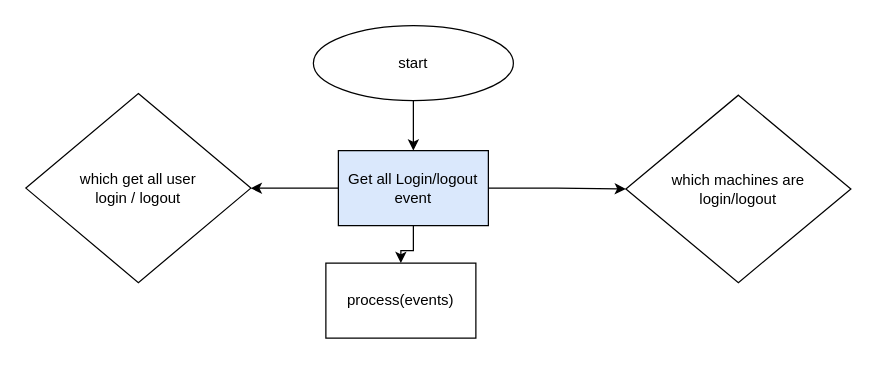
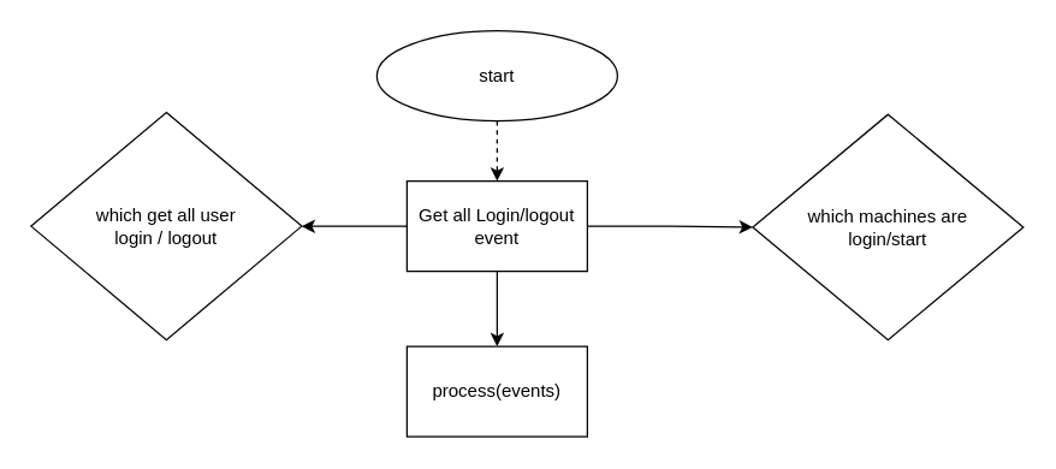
- <mxCell id="2" value="" style="edgeStyle=orthogonalEdgeStyle;rounded=0;orthogonalLoop=1;jettySize=auto;html=1;" edge="1" parent="1" source="3" target="7"><mxGeometry relative="1" as="geometry" /></mxCell>
+ <mxCell id="2" value="" style="edgeStyle=orthogonalEdgeStyle;rounded=0;orthogonalLoop=1;jettySize=auto;html=1;dashed=1;" edge="1" parent="1" source="3" target="7"><mxGeometry relative="1" as="geometry" /></mxCell>
- <mxCell id="7" value="Get all Login/logout event" style="rounded=0;whiteSpace=wrap;html=1;fillColor=#dae8fc;" vertex="1" parent="1"><mxGeometry x="270" y="120" width="120" height="60" as="geometry" /></mxCell>
+ <mxCell id="7" value="Get all Login/logout event" style="rounded=0;whiteSpace=wrap;html=1;" vertex="1" parent="1"><mxGeometry x="270" y="120" width="120" height="60" as="geometry" /></mxCell>
- <mxCell id="10" value="&lt;div&gt;which machines are &lt;br&gt;&lt;/div&gt;&lt;div&gt;login/logout&lt;/div&gt;" style="rhombus;whiteSpace=wrap;html=1;rounded=0;" vertex="1" parent="1"><mxGeometry x="500" y="75.63" width="180" height="150" as="geometry" /></mxCell>
+ <mxCell id="10" value="&lt;div&gt;which machines are &lt;br&gt;&lt;/div&gt;&lt;div&gt;login/start&lt;/div&gt;" style="rhombus;whiteSpace=wrap;html=1;rounded=0;" vertex="1" parent="1"><mxGeometry x="500" y="75.63" width="180" height="150" as="geometry" /></mxCell>
- <mxCell id="8" value="process(events)" style="whiteSpace=wrap;html=1;rounded=0;" vertex="1" parent="1"><mxGeometry x="260" y="210" width="120" height="60" as="geometry" /></mxCell>
+ <mxCell id="8" value="process(events)" style="whiteSpace=wrap;html=1;rounded=0;" vertex="1" parent="1"><mxGeometry x="270" y="230" width="120" height="60" as="geometry" /></mxCell>
